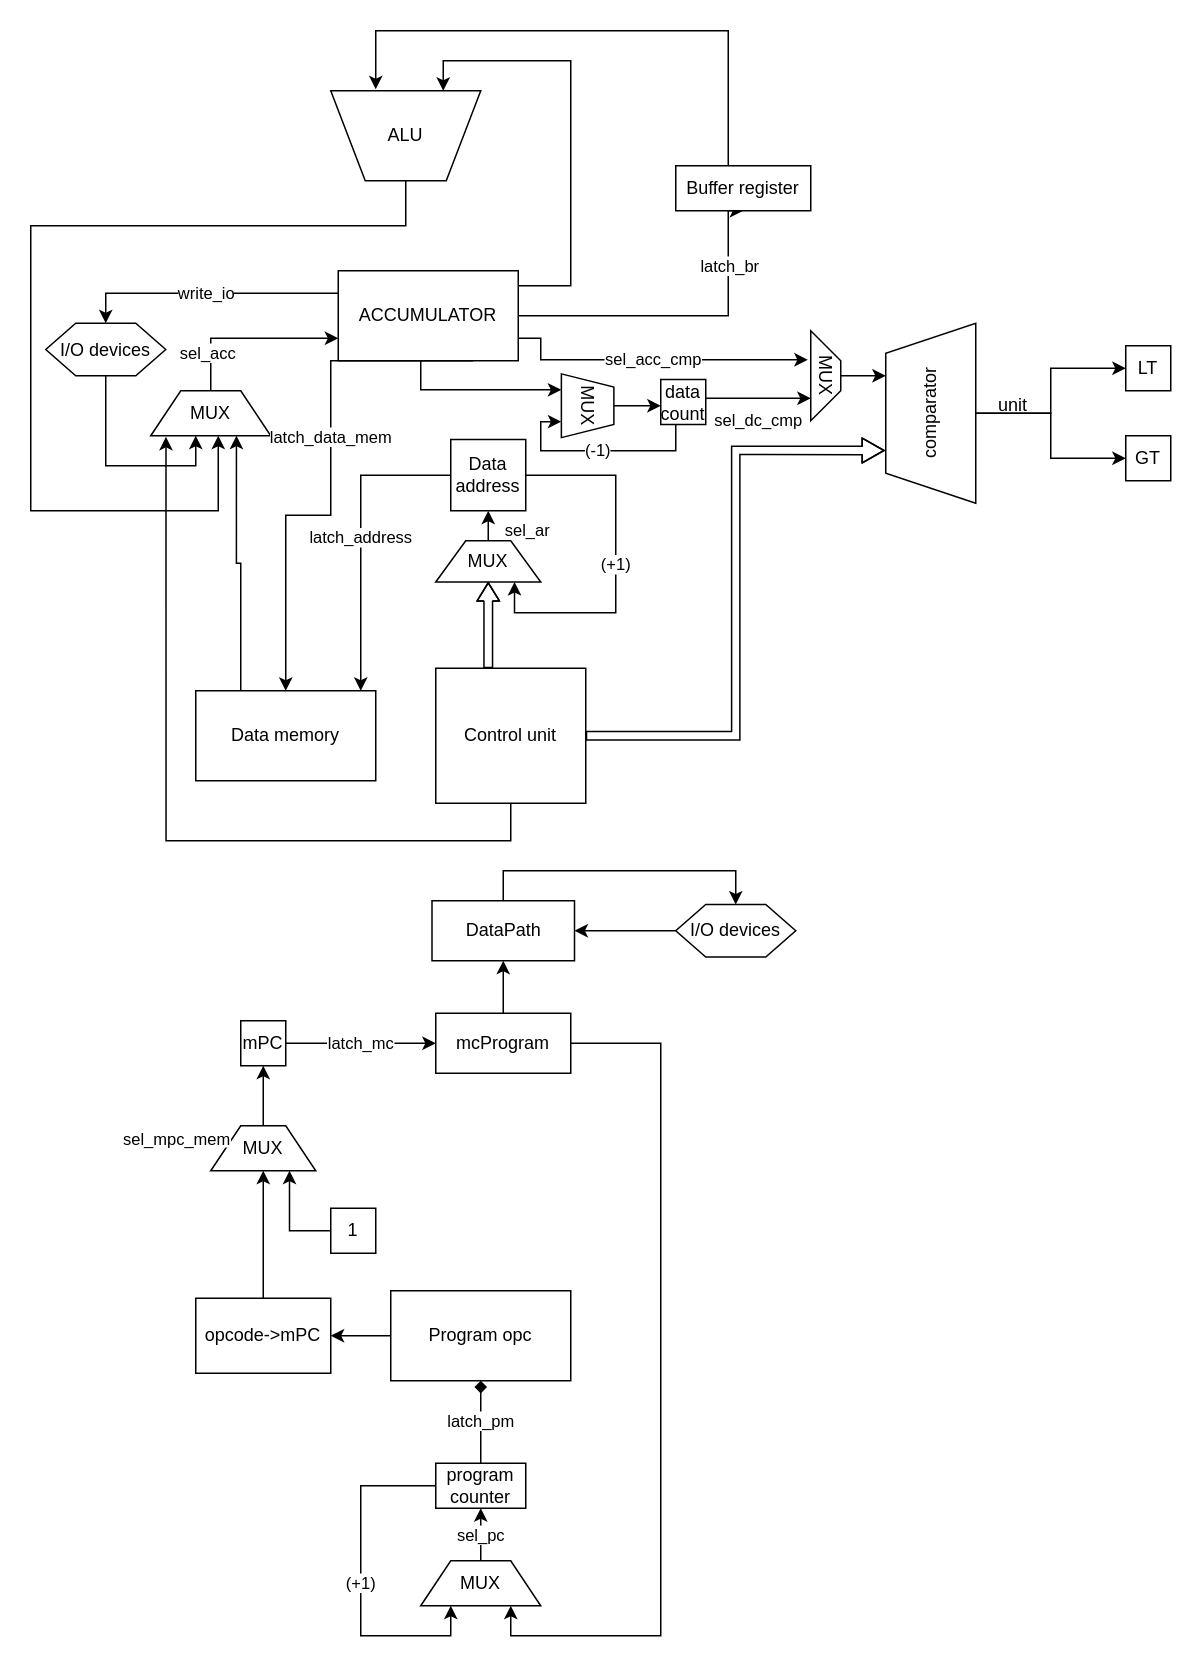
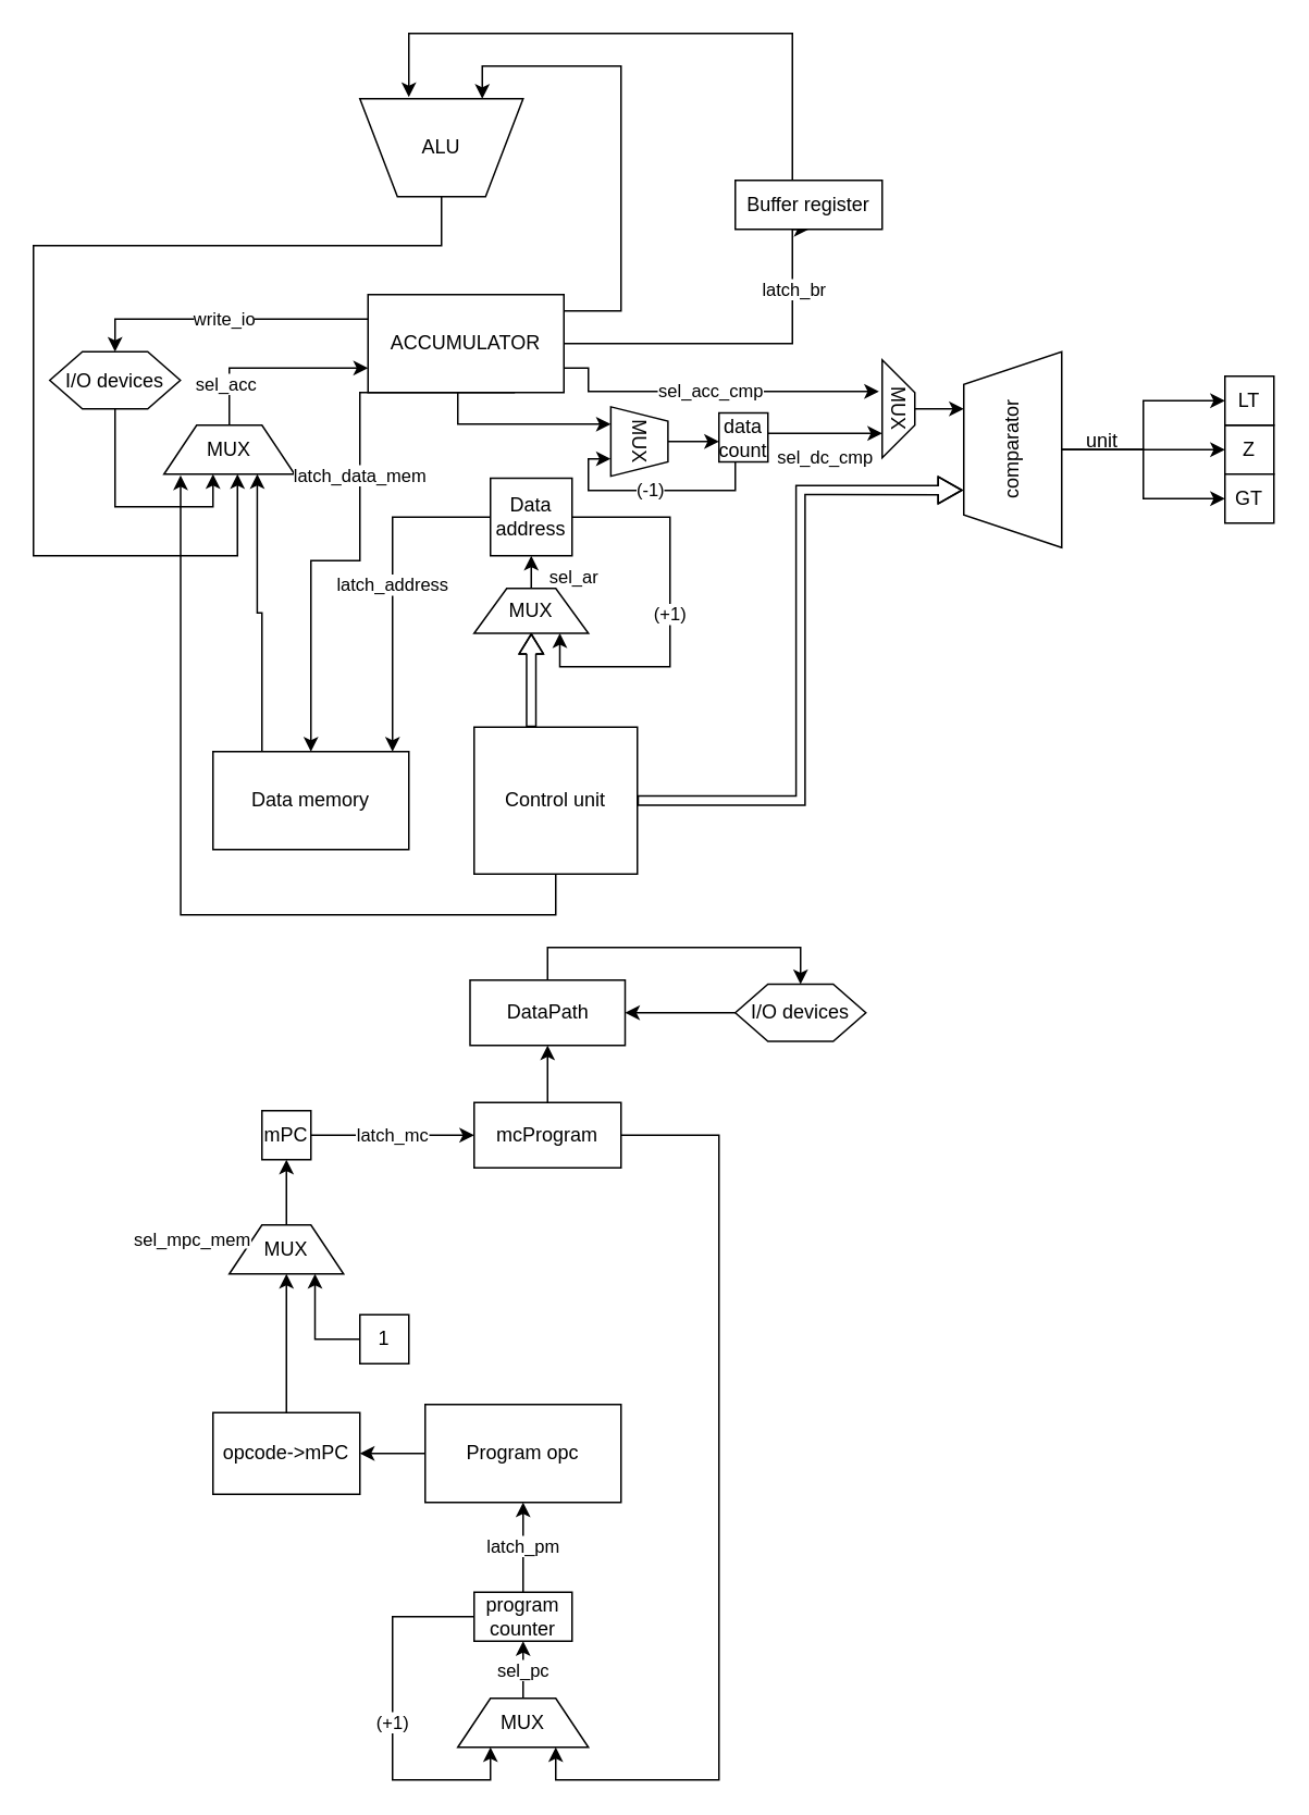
+ <mxCell id="40" style="edgeStyle=orthogonalEdgeStyle;rounded=0;orthogonalLoop=1;jettySize=auto;html=1;entryX=0;entryY=0.5;entryDx=0;entryDy=0;" parent="1" source="42" target="43" edge="1"><mxGeometry relative="1" as="geometry" /></mxCell>
+ <mxCell id="43" value="Z" style="whiteSpace=wrap;html=1;aspect=fixed;" parent="1" vertex="1"><mxGeometry x="750" y="260" width="30" height="30" as="geometry" /></mxCell>
- <mxCell id="10" value="latch_pm" style="edgeStyle=orthogonalEdgeStyle;rounded=0;orthogonalLoop=1;jettySize=auto;html=1;entryX=0.5;entryY=1;entryDx=0;entryDy=0;endArrow=diamond;" parent="1" source="11" target="15" edge="1"><mxGeometry x="0.018" relative="1" as="geometry"><mxPoint as="offset" /></mxGeometry></mxCell>
+ <mxCell id="10" value="latch_pm" style="edgeStyle=orthogonalEdgeStyle;rounded=0;orthogonalLoop=1;jettySize=auto;html=1;entryX=0.5;entryY=1;entryDx=0;entryDy=0;" parent="1" source="11" target="15" edge="1"><mxGeometry x="0.018" relative="1" as="geometry"><mxPoint as="offset" /></mxGeometry></mxCell>
